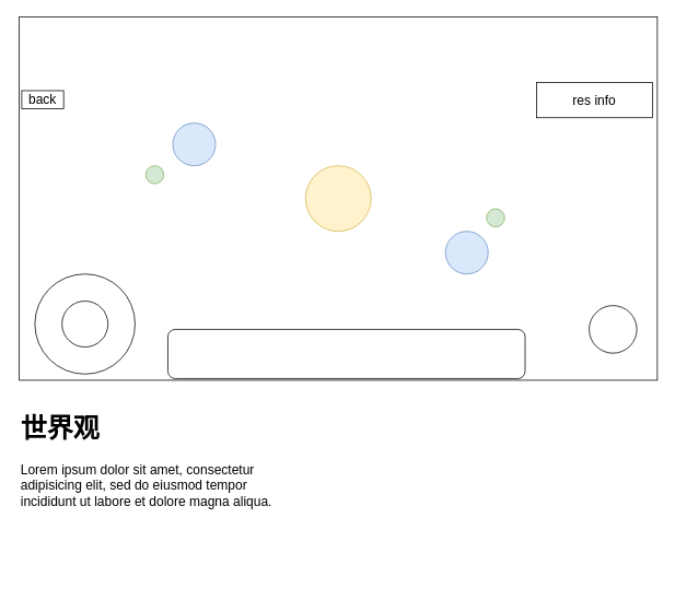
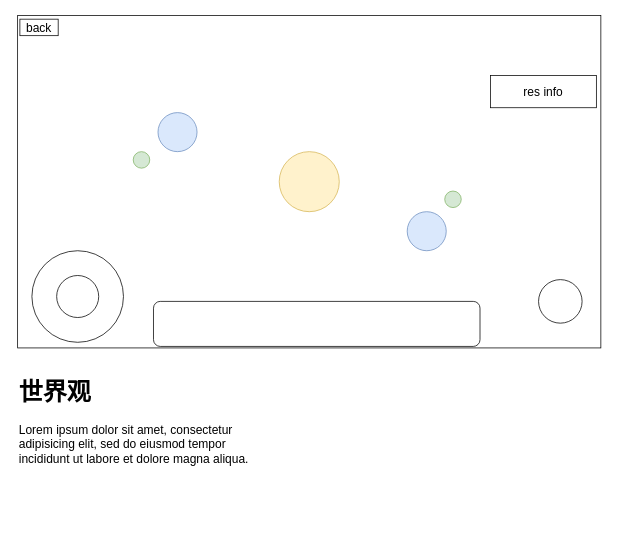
- <mxCell id="13" value="back" style="rounded=0;whiteSpace=wrap;html=1;fontSize=16;" vertex="1" parent="1"><mxGeometry x="26" y="110" width="51" height="22" as="geometry" /></mxCell>
+ <mxCell id="13" value="back" style="rounded=0;whiteSpace=wrap;html=1;fontSize=16;" vertex="1" parent="1"><mxGeometry x="26" y="25" width="51" height="22" as="geometry" /></mxCell>
